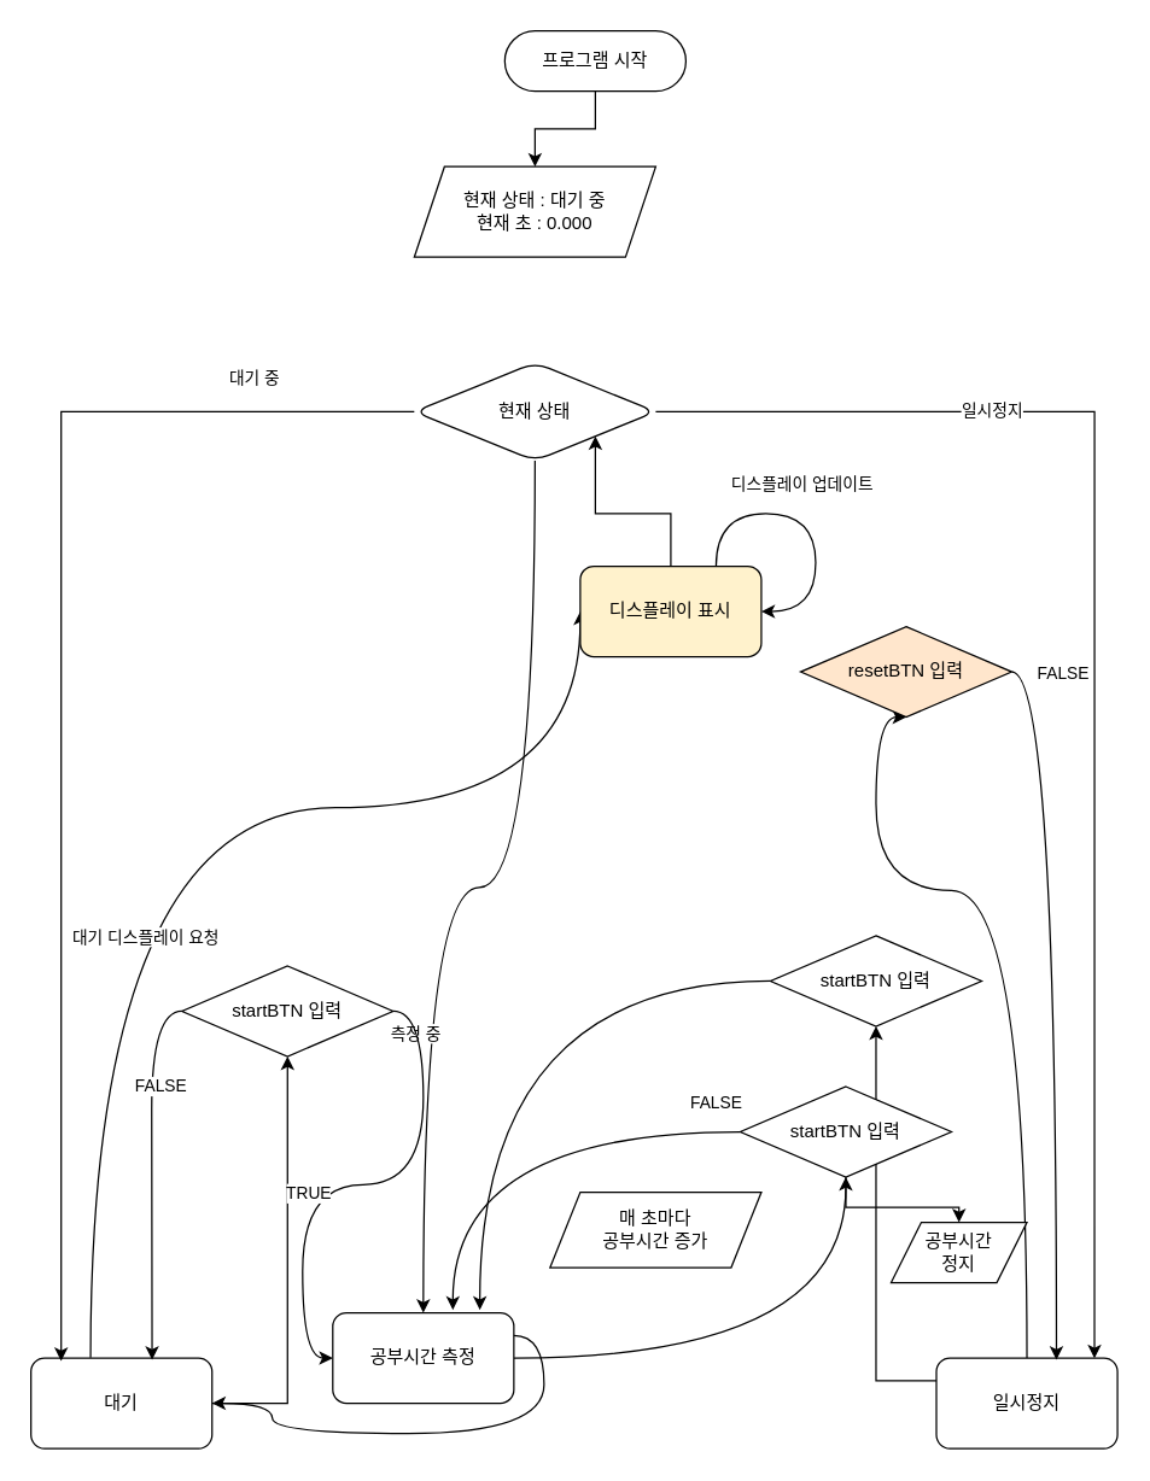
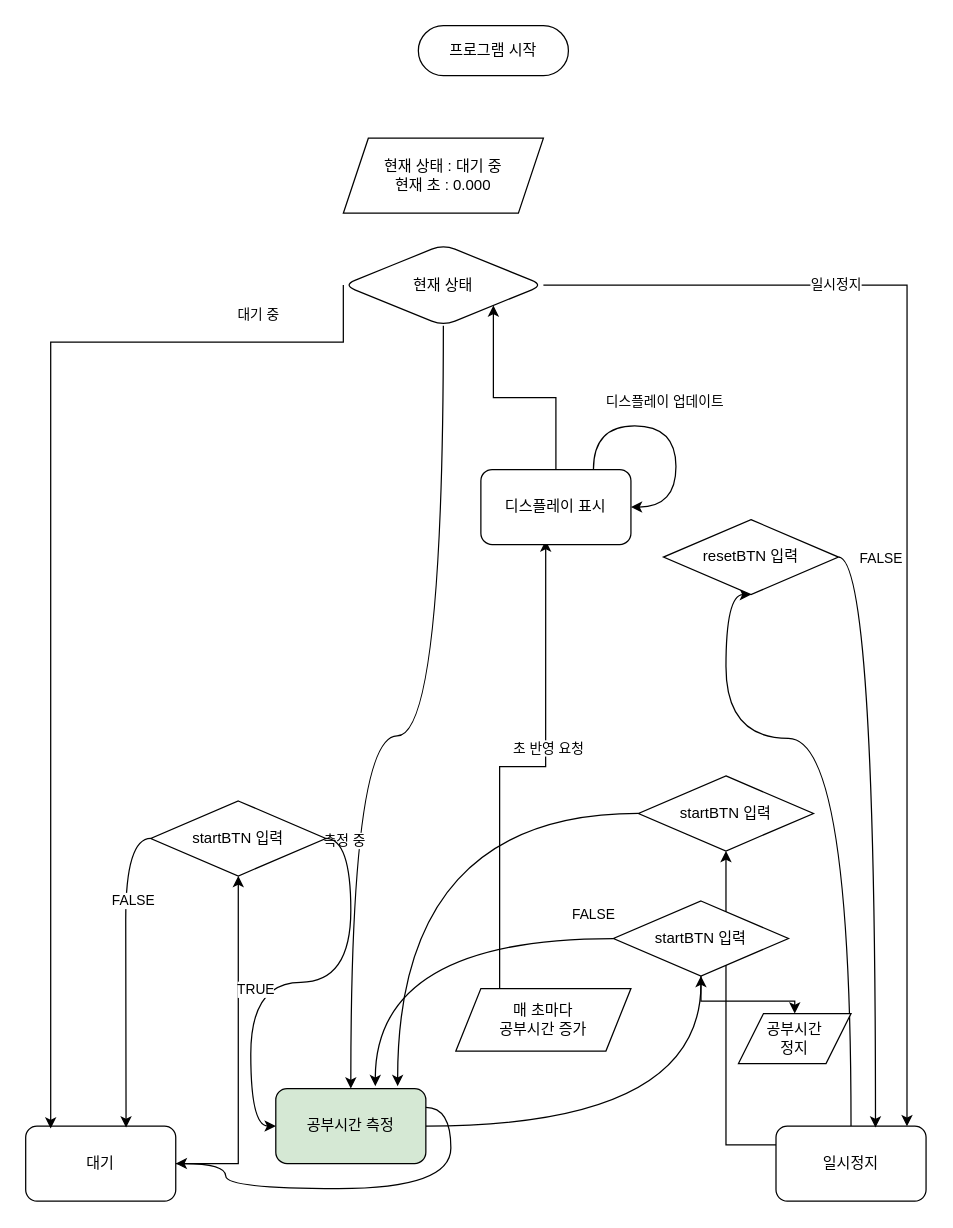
- <mxCell id="2" style="edgeStyle=orthogonalEdgeStyle;rounded=0;orthogonalLoop=1;jettySize=auto;html=1;exitX=0.5;exitY=1;exitDx=0;exitDy=0;entryX=0.5;entryY=0;entryDx=0;entryDy=0;" edge="1" parent="1" source="3" target="18"><mxGeometry relative="1" as="geometry" /></mxCell>
- <mxCell id="15" value="현재 상태" style="rhombus;whiteSpace=wrap;html=1;rounded=1;" vertex="1" parent="1"><mxGeometry x="274" y="240" width="160" height="65" as="geometry" /></mxCell>
+ <mxCell id="15" value="현재 상태" style="rhombus;whiteSpace=wrap;html=1;rounded=1;" vertex="1" parent="1"><mxGeometry x="274" y="195" width="160" height="65" as="geometry" /></mxCell>
- <mxCell id="34" value="디스플레이 표시" style="rounded=1;whiteSpace=wrap;html=1;fillColor=#fff2cc;" parent="31" vertex="1"><mxGeometry y="35.0" width="120" height="60" as="geometry" /></mxCell>
+ <mxCell id="34" value="디스플레이 표시" style="rounded=1;whiteSpace=wrap;html=1;" parent="31" vertex="1"><mxGeometry y="35.0" width="120" height="60" as="geometry" /></mxCell>
- <mxCell id="41" value="resetBTN 입력" style="rhombus;whiteSpace=wrap;html=1;fillColor=#ffe6cc;" vertex="1" parent="1"><mxGeometry x="530" y="415" width="140" height="60" as="geometry" /></mxCell>
+ <mxCell id="41" value="resetBTN 입력" style="rhombus;whiteSpace=wrap;html=1;" vertex="1" parent="1"><mxGeometry x="530" y="415" width="140" height="60" as="geometry" /></mxCell>
+ <mxCell id="25" style="edgeStyle=orthogonalEdgeStyle;rounded=0;orthogonalLoop=1;jettySize=auto;html=1;exitX=0.25;exitY=0;exitDx=0;exitDy=0;entryX=0.432;entryY=0.946;entryDx=0;entryDy=0;entryPerimeter=0;" edge="1" parent="1" source="24" target="34"><mxGeometry relative="1" as="geometry" /></mxCell>
+ <mxCell id="26" value="초 반영 요청" style="edgeLabel;html=1;align=center;verticalAlign=middle;resizable=0;points=[];" vertex="1" connectable="0" parent="25"><mxGeometry x="0.161" y="-2" relative="1" as="geometry"><mxPoint as="offset" /></mxGeometry></mxCell>
- <mxCell id="6" style="edgeStyle=orthogonalEdgeStyle;rounded=0;orthogonalLoop=1;jettySize=auto;html=1;exitX=0.329;exitY=-0.006;exitDx=0;exitDy=0;entryX=0;entryY=0.5;entryDx=0;entryDy=0;curved=1;exitPerimeter=0;" edge="1" parent="1" source="9" target="34"><mxGeometry relative="1" as="geometry"><Array as="points"><mxPoint x="60" y="535" /></Array></mxGeometry></mxCell>
- <mxCell id="7" value="대기 디스플레이 요청" style="edgeLabel;html=1;align=center;verticalAlign=middle;resizable=0;points=[];" vertex="1" connectable="0" parent="6"><mxGeometry x="-0.049" y="-59" relative="1" as="geometry"><mxPoint x="11" y="26" as="offset" /></mxGeometry></mxCell>
- <mxCell id="5" value="공부시간 측정" style="rounded=1;whiteSpace=wrap;html=1;" vertex="1" parent="1"><mxGeometry x="220" y="870" width="120" height="60" as="geometry" /></mxCell>
+ <mxCell id="5" value="공부시간 측정" style="rounded=1;whiteSpace=wrap;html=1;fillColor=#d5e8d4;" vertex="1" parent="1"><mxGeometry x="220" y="870" width="120" height="60" as="geometry" /></mxCell>
